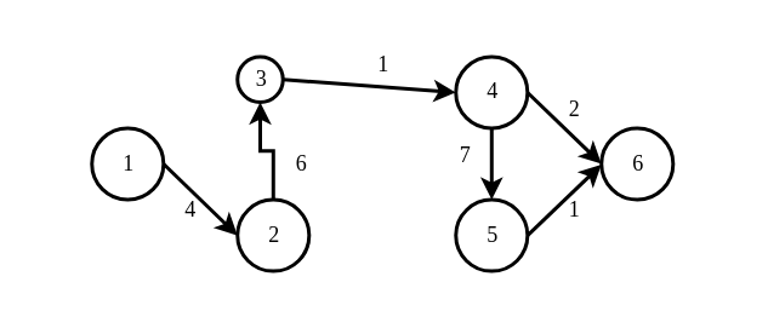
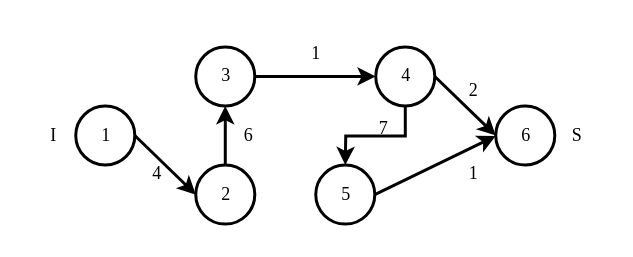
- <mxCell id="5" value="3" style="verticalLabelPosition=middle;verticalAlign=middle;html=1;shape=mxgraph.flowchart.on-page_reference;strokeWidth=2;labelPosition=center;align=center;fontFamily=Times New Roman;fontSource=https%3A%2F%2Ffonts.googleapis.com%2Fcss%3Ffamily%3DTimes%2BNew%2BRoman;" parent="1" vertex="1"><mxGeometry x="130" y="30.63" width="25" height="25" as="geometry" /></mxCell>
+ <mxCell id="5" value="3" style="verticalLabelPosition=middle;verticalAlign=middle;html=1;shape=mxgraph.flowchart.on-page_reference;strokeWidth=2;labelPosition=center;align=center;fontFamily=Times New Roman;fontSource=https%3A%2F%2Ffonts.googleapis.com%2Fcss%3Ffamily%3DTimes%2BNew%2BRoman;" parent="1" vertex="1"><mxGeometry x="130" y="30.63" width="39.37" height="39.37" as="geometry" /></mxCell>
+ <mxCell id="20" value="I" style="text;html=1;align=center;verticalAlign=middle;resizable=0;points=[];autosize=1;strokeColor=none;fillColor=none;fontFamily=Times New Roman;fontSource=https%3A%2F%2Ffonts.googleapis.com%2Fcss%3Ffamily%3DTimes%2BNew%2BRoman;" parent="1" vertex="1"><mxGeometry x="20" y="74.69" width="30" height="30" as="geometry" /></mxCell>
+ <mxCell id="19" value="S" style="text;html=1;align=center;verticalAlign=middle;resizable=0;points=[];autosize=1;strokeColor=none;fillColor=none;fontFamily=Times New Roman;fontSource=https%3A%2F%2Ffonts.googleapis.com%2Fcss%3Ffamily%3DTimes%2BNew%2BRoman;" parent="1" vertex="1"><mxGeometry x="369.37" y="74.69" width="30" height="30" as="geometry" /></mxCell>
- <mxCell id="12" value="5" style="verticalLabelPosition=middle;verticalAlign=middle;html=1;shape=mxgraph.flowchart.on-page_reference;strokeWidth=2;labelPosition=center;align=center;fontFamily=Times New Roman;fontSource=https%3A%2F%2Ffonts.googleapis.com%2Fcss%3Ffamily%3DTimes%2BNew%2BRoman;" parent="1" vertex="1"><mxGeometry x="250" y="109.37" width="39.37" height="39.37" as="geometry" /></mxCell>
+ <mxCell id="12" value="5" style="verticalLabelPosition=middle;verticalAlign=middle;html=1;shape=mxgraph.flowchart.on-page_reference;strokeWidth=2;labelPosition=center;align=center;fontFamily=Times New Roman;fontSource=https%3A%2F%2Ffonts.googleapis.com%2Fcss%3Ffamily%3DTimes%2BNew%2BRoman;" parent="1" vertex="1"><mxGeometry x="210" y="109.37" width="39.37" height="39.37" as="geometry" /></mxCell>
